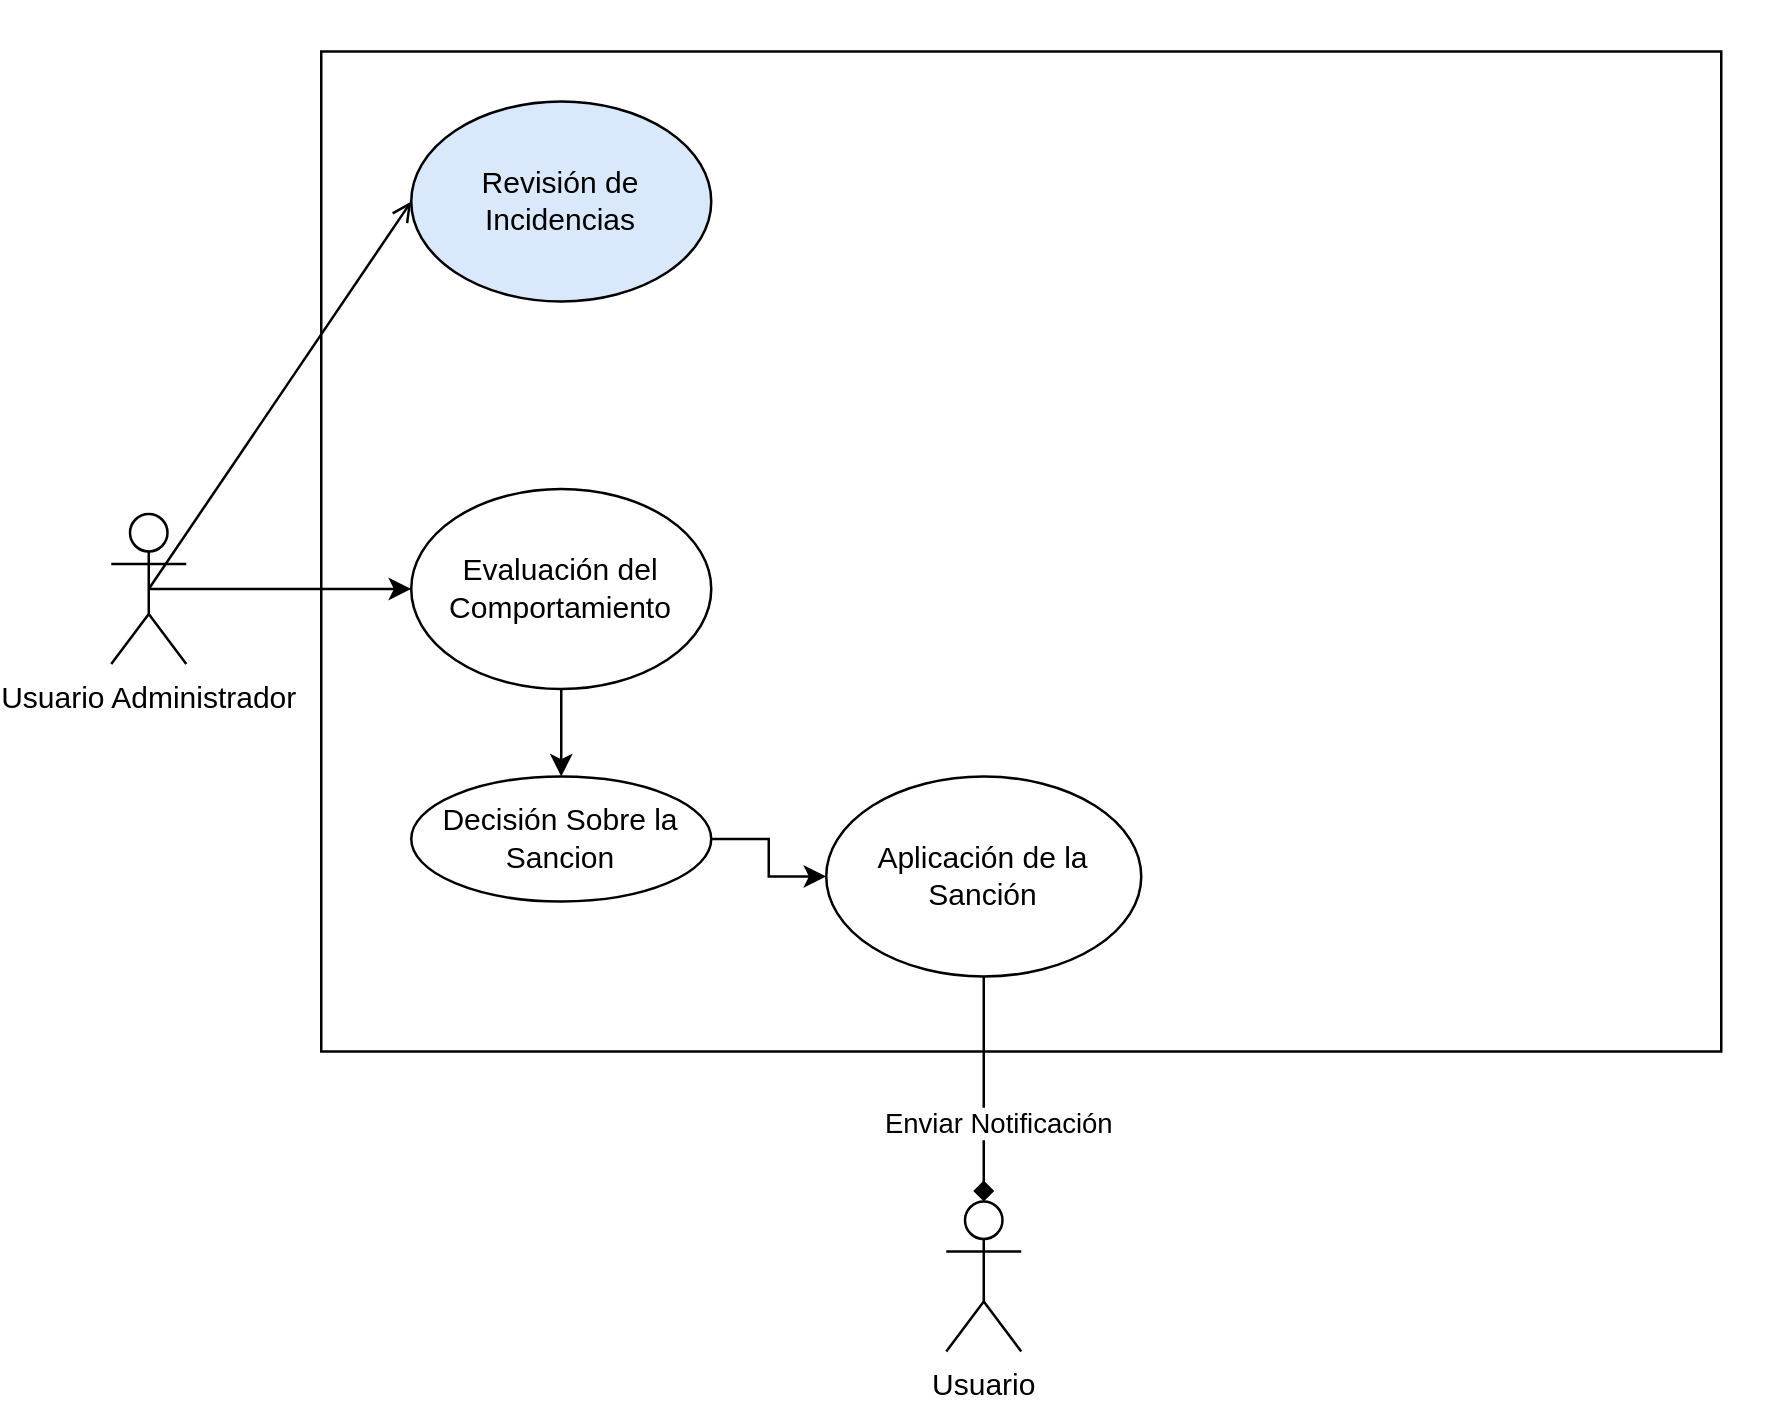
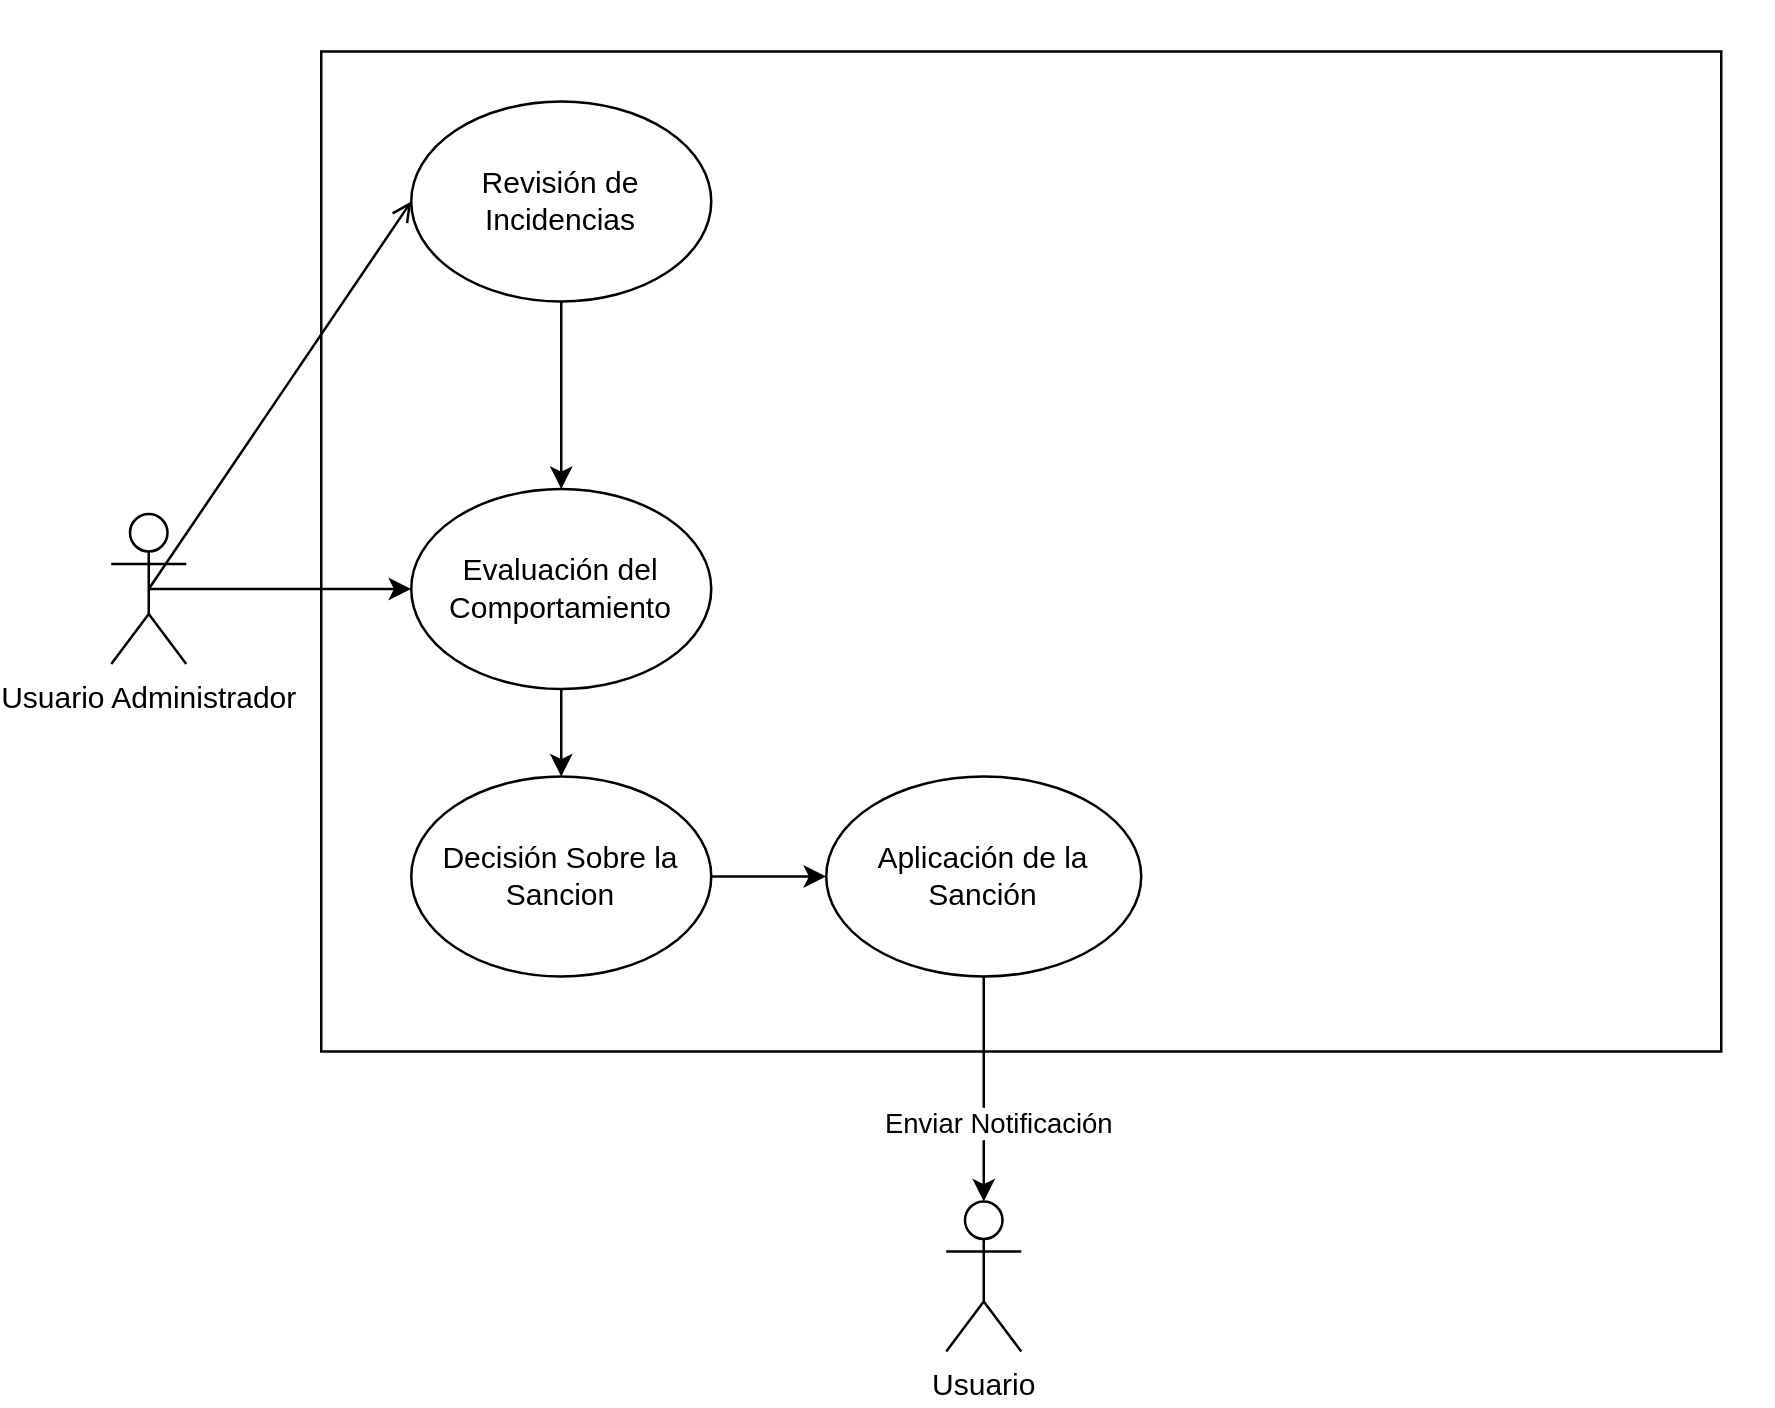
- <mxCell id="5" value="Revisión de Incidencias" style="ellipse;whiteSpace=wrap;html=1;fillColor=#dae8fc;" vertex="1" parent="1"><mxGeometry x="140" y="40" width="120" height="80" as="geometry" /></mxCell>
+ <mxCell id="5" value="Revisión de Incidencias" style="ellipse;whiteSpace=wrap;html=1;" vertex="1" parent="1"><mxGeometry x="140" y="40" width="120" height="80" as="geometry" /></mxCell>
+ <mxCell id="4" style="edgeStyle=orthogonalEdgeStyle;rounded=0;orthogonalLoop=1;jettySize=auto;html=1;entryX=0.5;entryY=0;entryDx=0;entryDy=0;" edge="1" parent="1" source="5" target="9"><mxGeometry relative="1" as="geometry"><mxPoint x="200" y="150" as="targetPoint" /></mxGeometry></mxCell>
- <mxCell id="12" value="Decisión Sobre la Sancion" style="ellipse;whiteSpace=wrap;html=1;" vertex="1" parent="1"><mxGeometry x="140" y="310" width="120" height="50" as="geometry" /></mxCell>
+ <mxCell id="12" value="Decisión Sobre la Sancion" style="ellipse;whiteSpace=wrap;html=1;" vertex="1" parent="1"><mxGeometry x="140" y="310" width="120" height="80" as="geometry" /></mxCell>
- <mxCell id="14" style="edgeStyle=orthogonalEdgeStyle;rounded=0;orthogonalLoop=1;jettySize=auto;html=1;entryX=0.5;entryY=0;entryDx=0;entryDy=0;entryPerimeter=0;endArrow=diamond;" edge="1" parent="1" source="13" target="6"><mxGeometry relative="1" as="geometry" /></mxCell>
+ <mxCell id="14" style="edgeStyle=orthogonalEdgeStyle;rounded=0;orthogonalLoop=1;jettySize=auto;html=1;entryX=0.5;entryY=0;entryDx=0;entryDy=0;entryPerimeter=0;" edge="1" parent="1" source="13" target="6"><mxGeometry relative="1" as="geometry" /></mxCell>
